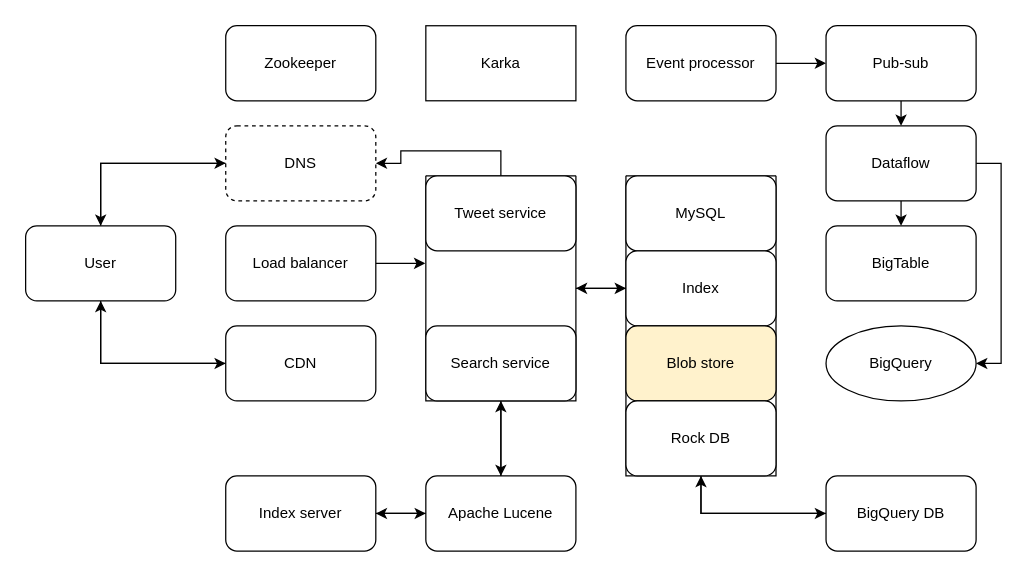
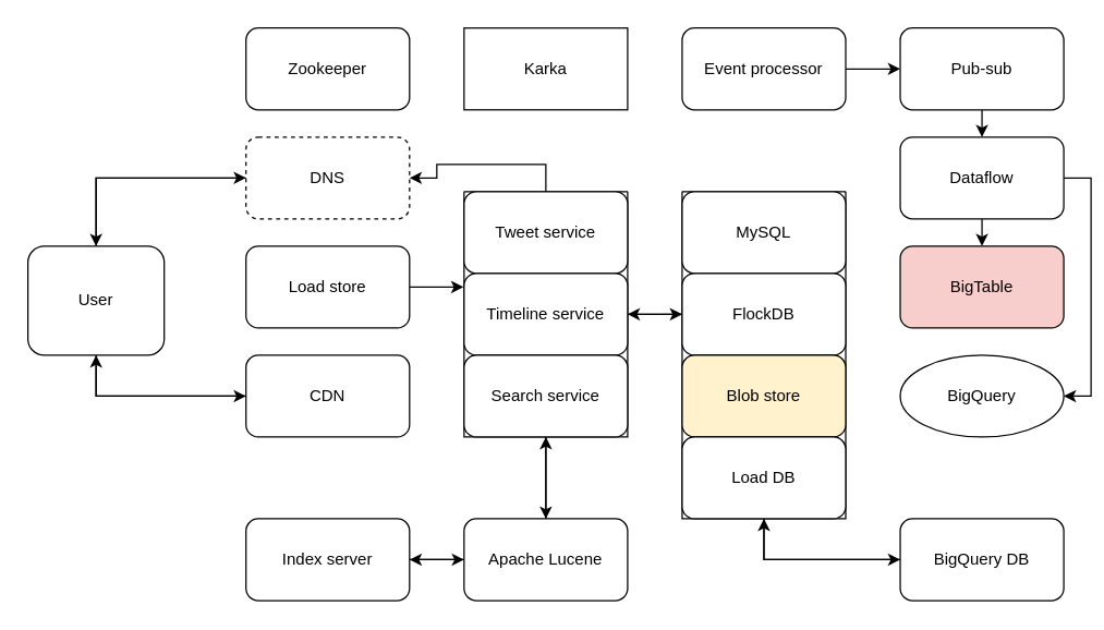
- <mxCell id="4" value="User" style="rounded=1;whiteSpace=wrap;html=1;" parent="1" vertex="1"><mxGeometry x="20" y="180" width="120" height="60" as="geometry" /></mxCell>
+ <mxCell id="4" value="User" style="rounded=1;whiteSpace=wrap;html=1;" parent="1" vertex="1"><mxGeometry x="20" y="180" width="100" height="80" as="geometry" /></mxCell>
- <mxCell id="6" value="Load balancer" style="rounded=1;whiteSpace=wrap;html=1;" parent="1" vertex="1"><mxGeometry x="180" y="180" width="120" height="60" as="geometry" /></mxCell>
+ <mxCell id="6" value="Load store" style="rounded=1;whiteSpace=wrap;html=1;" parent="1" vertex="1"><mxGeometry x="180" y="180" width="120" height="60" as="geometry" /></mxCell>
- <mxCell id="32" value="BigTable" style="rounded=1;whiteSpace=wrap;html=1;" vertex="1" parent="1"><mxGeometry x="660" y="180" width="120" height="60" as="geometry" /></mxCell>
+ <mxCell id="32" value="BigTable" style="rounded=1;whiteSpace=wrap;html=1;fillColor=#f8cecc;" vertex="1" parent="1"><mxGeometry x="660" y="180" width="120" height="60" as="geometry" /></mxCell>
+ <mxCell id="15" value="Timeline service" style="rounded=1;whiteSpace=wrap;html=1;" parent="13" vertex="1"><mxGeometry y="60" width="120" height="60" as="geometry" /></mxCell>
- <mxCell id="24" value="Index" style="rounded=1;whiteSpace=wrap;html=1;" vertex="1" parent="22"><mxGeometry y="60" width="120" height="60" as="geometry" /></mxCell>
+ <mxCell id="24" value="FlockDB" style="rounded=1;whiteSpace=wrap;html=1;" vertex="1" parent="22"><mxGeometry y="60" width="120" height="60" as="geometry" /></mxCell>
- <mxCell id="26" value="Rock DB" style="rounded=1;whiteSpace=wrap;html=1;" vertex="1" parent="1"><mxGeometry x="500" y="320" width="120" height="60" as="geometry" /></mxCell>
+ <mxCell id="26" value="Load DB" style="rounded=1;whiteSpace=wrap;html=1;" vertex="1" parent="1"><mxGeometry x="500" y="320" width="120" height="60" as="geometry" /></mxCell>
